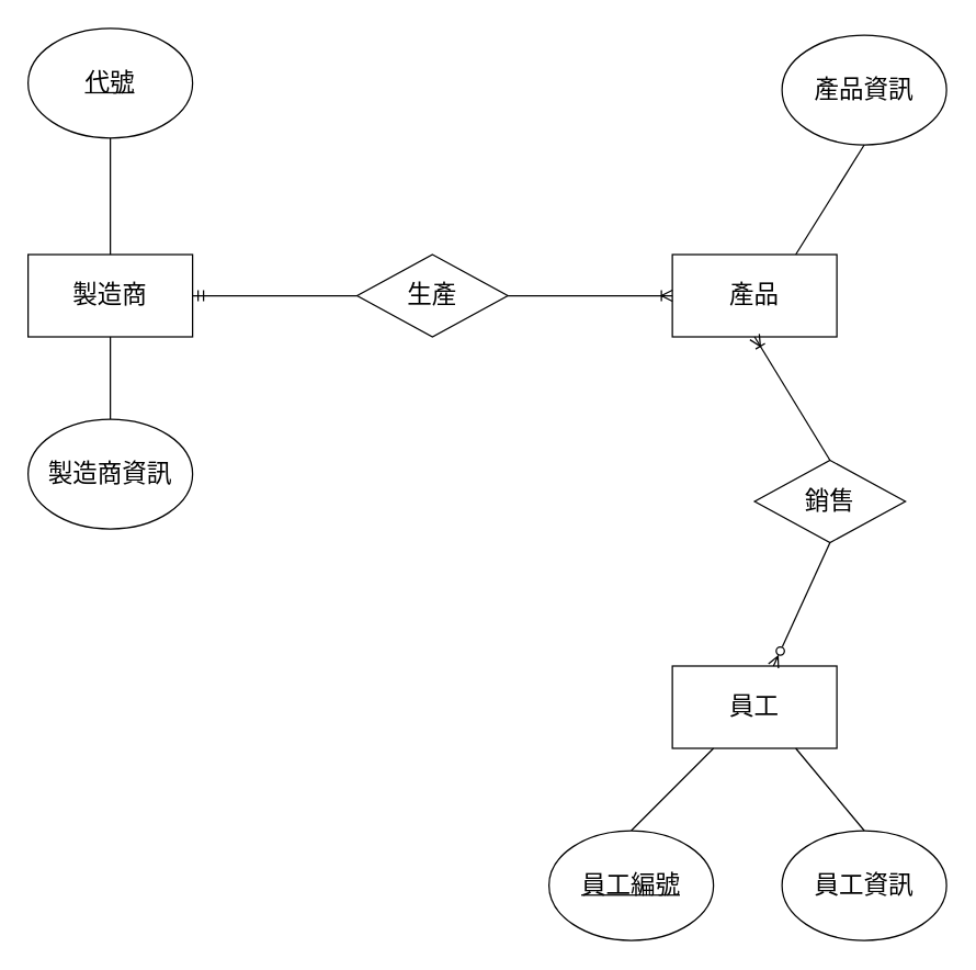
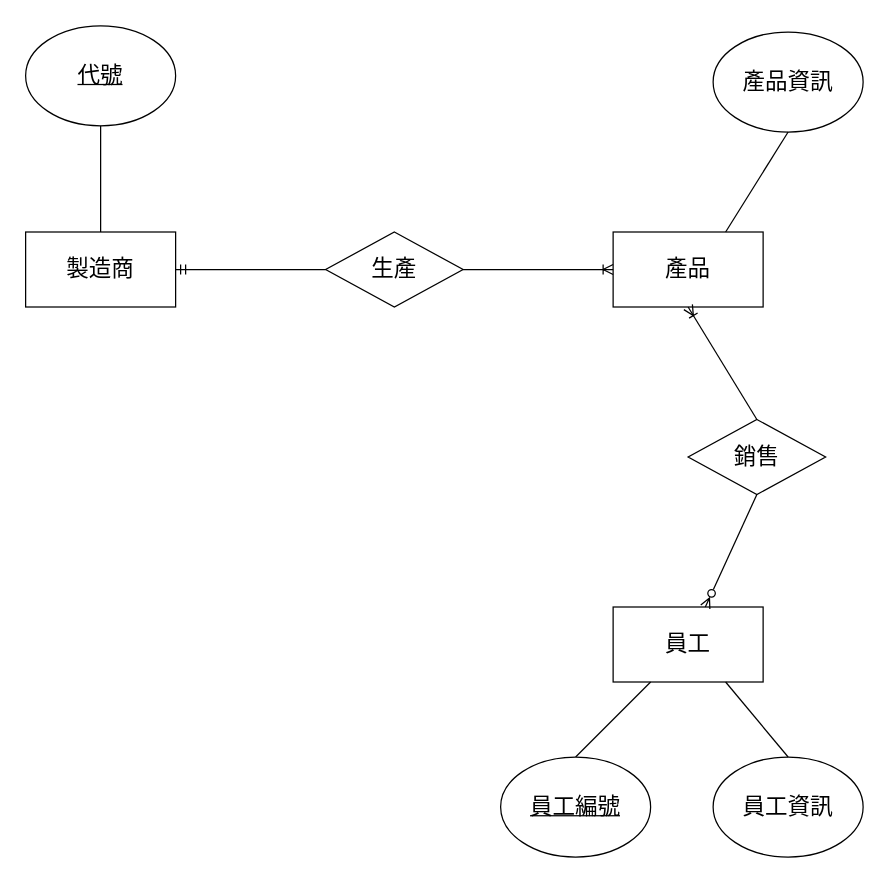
- <mxCell id="12" value="" style="endArrow=none;html=1;rounded=0;entryX=0.5;entryY=1;entryDx=0;entryDy=0;" edge="1" parent="1" source="7" target="2"><mxGeometry width="50" height="50" relative="1" as="geometry"><mxPoint x="310" y="295" as="sourcePoint" /><mxPoint x="360" y="245" as="targetPoint" /></mxGeometry></mxCell>
- <mxCell id="7" value="&lt;font style=&quot;font-size: 18px;&quot;&gt;製造商資訊&lt;/font&gt;" style="ellipse;whiteSpace=wrap;html=1;" vertex="1" parent="1"><mxGeometry x="20" y="305" width="120" height="80" as="geometry" /></mxCell>
